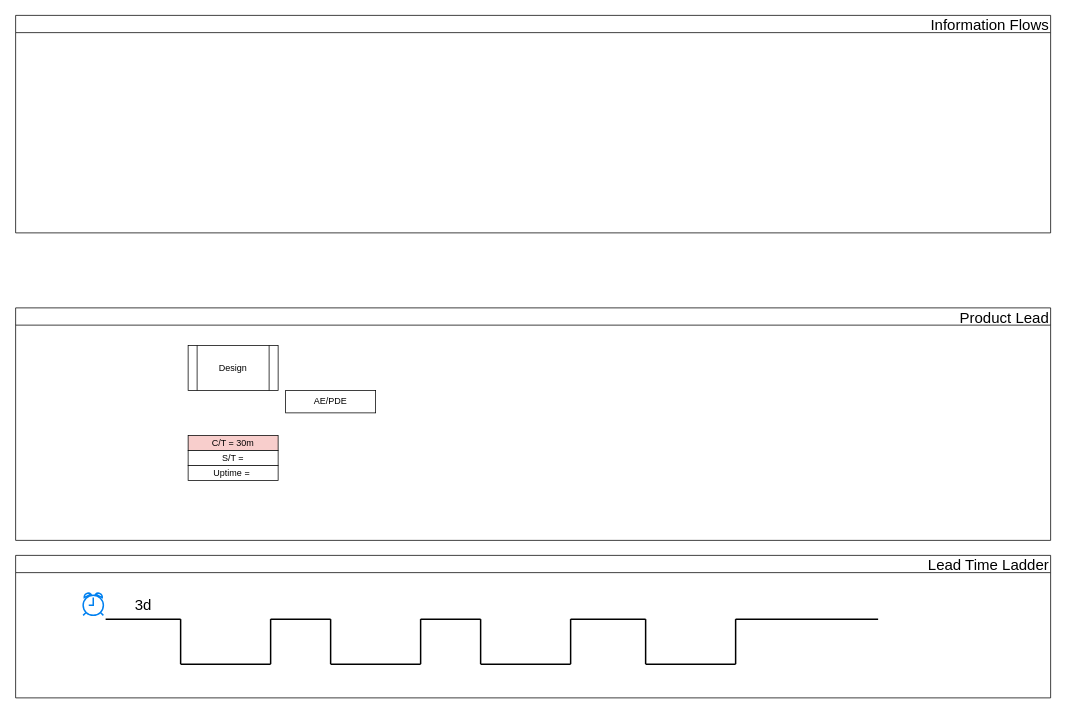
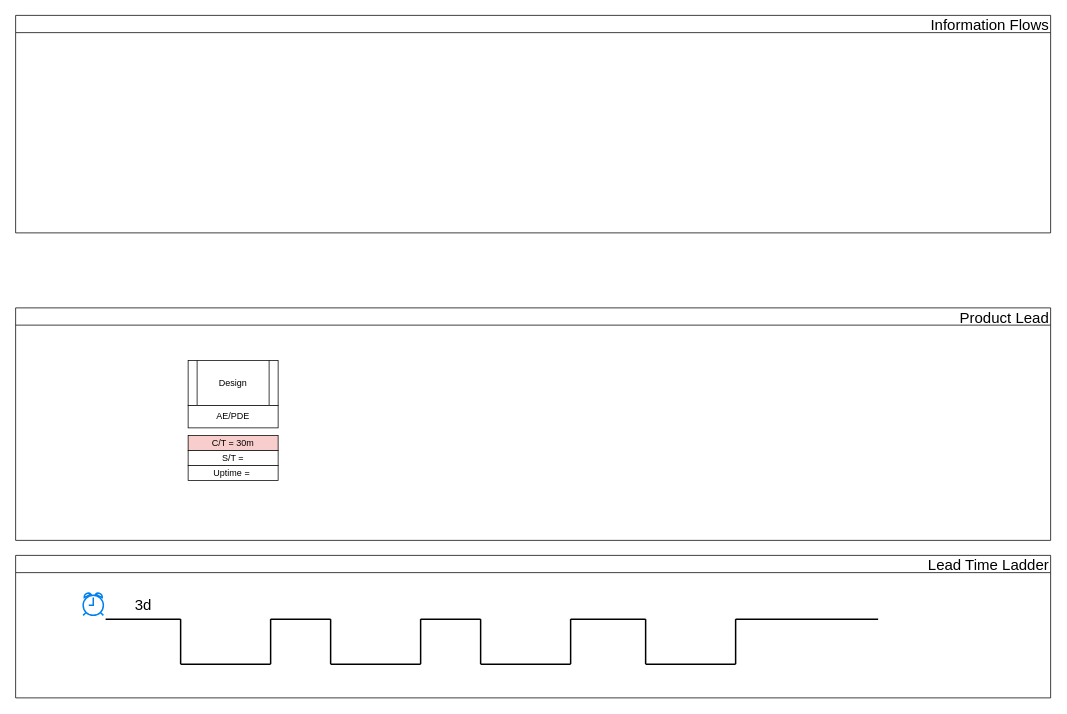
- <mxCell id="4" value="Design" style="shape=process;whiteSpace=wrap;html=1;backgroundOutline=1;" vertex="1" parent="3"><mxGeometry x="230" y="50" width="120" height="60" as="geometry" /></mxCell>
+ <mxCell id="4" value="Design" style="shape=process;whiteSpace=wrap;html=1;backgroundOutline=1;" vertex="1" parent="3"><mxGeometry x="230" y="70" width="120" height="60" as="geometry" /></mxCell>
- <mxCell id="5" value="AE/PDE" style="rounded=0;whiteSpace=wrap;html=1;" vertex="1" parent="3"><mxGeometry x="360" y="110" width="120" height="30" as="geometry" /></mxCell>
+ <mxCell id="5" value="AE/PDE" style="rounded=0;whiteSpace=wrap;html=1;" vertex="1" parent="3"><mxGeometry x="230" y="130" width="120" height="30" as="geometry" /></mxCell>
